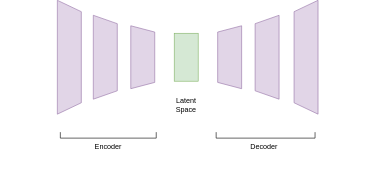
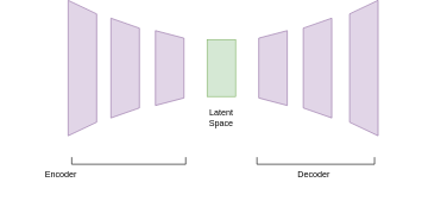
- <mxCell id="4" value="Latent Space" style="text;html=1;strokeColor=none;fillColor=none;align=center;verticalAlign=middle;whiteSpace=wrap;rounded=0;" vertex="1" parent="1"><mxGeometry x="280" y="105" width="60" height="30" as="geometry" /></mxCell>
+ <mxCell id="4" value="Latent Space" style="text;html=1;strokeColor=none;fillColor=none;align=center;verticalAlign=middle;whiteSpace=wrap;rounded=0;" vertex="1" parent="1"><mxGeometry x="280" y="95" width="60" height="30" as="geometry" /></mxCell>
- <mxCell id="16" value="Encoder" style="text;html=1;strokeColor=none;fillColor=none;align=center;verticalAlign=middle;whiteSpace=wrap;rounded=0;" vertex="1" parent="1"><mxGeometry x="150" y="175" width="60" height="30" as="geometry" /></mxCell>
+ <mxCell id="16" value="Encoder" style="text;html=1;strokeColor=none;fillColor=none;align=center;verticalAlign=middle;whiteSpace=wrap;rounded=0;" vertex="1" parent="1"><mxGeometry x="55" y="175" width="60" height="30" as="geometry" /></mxCell>
